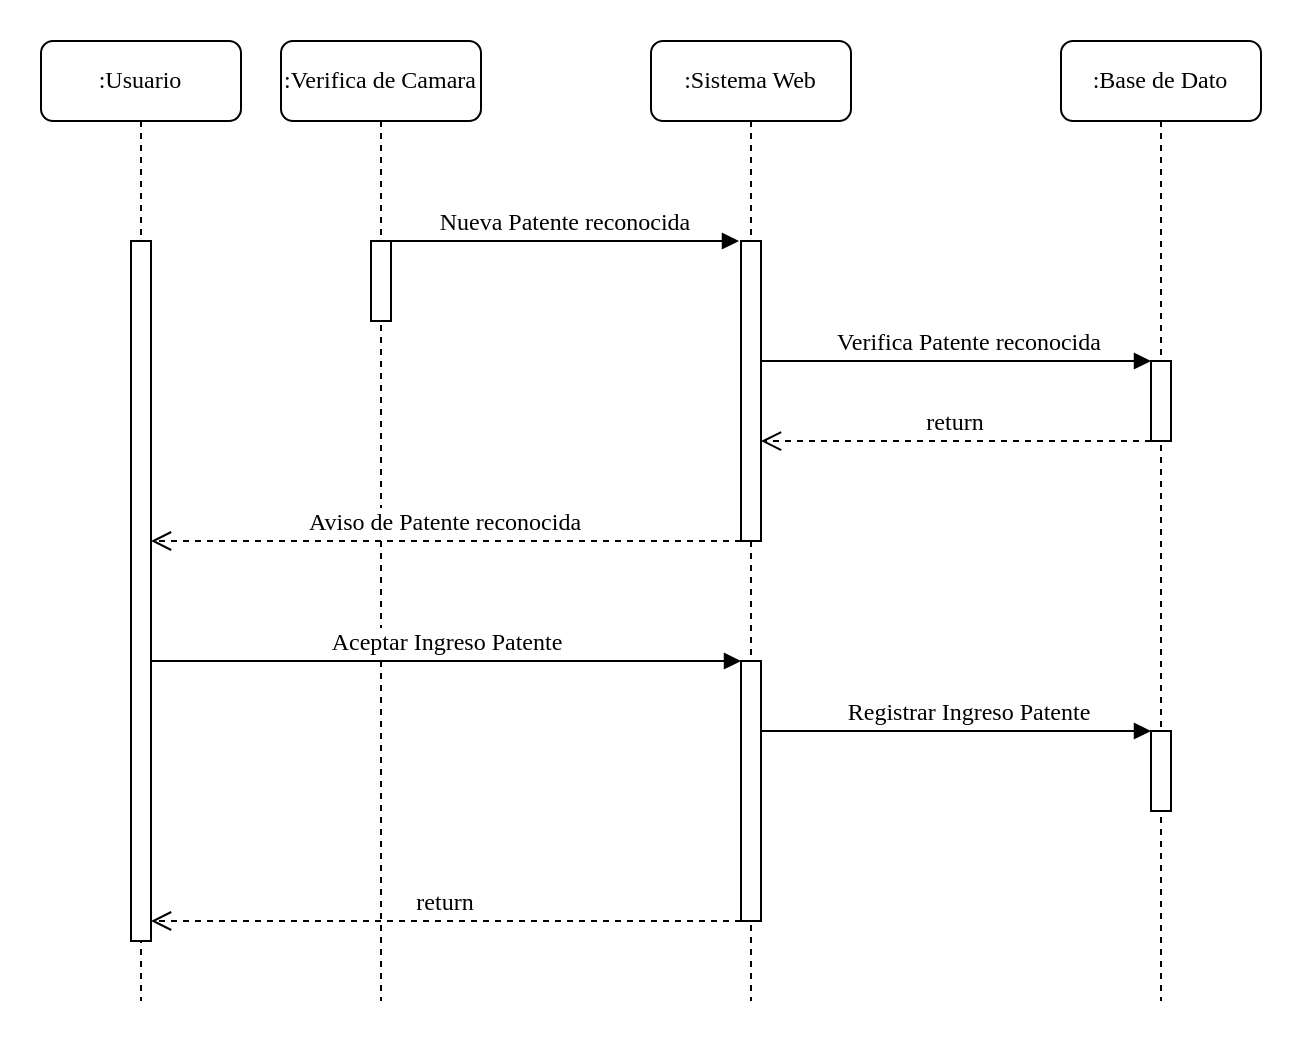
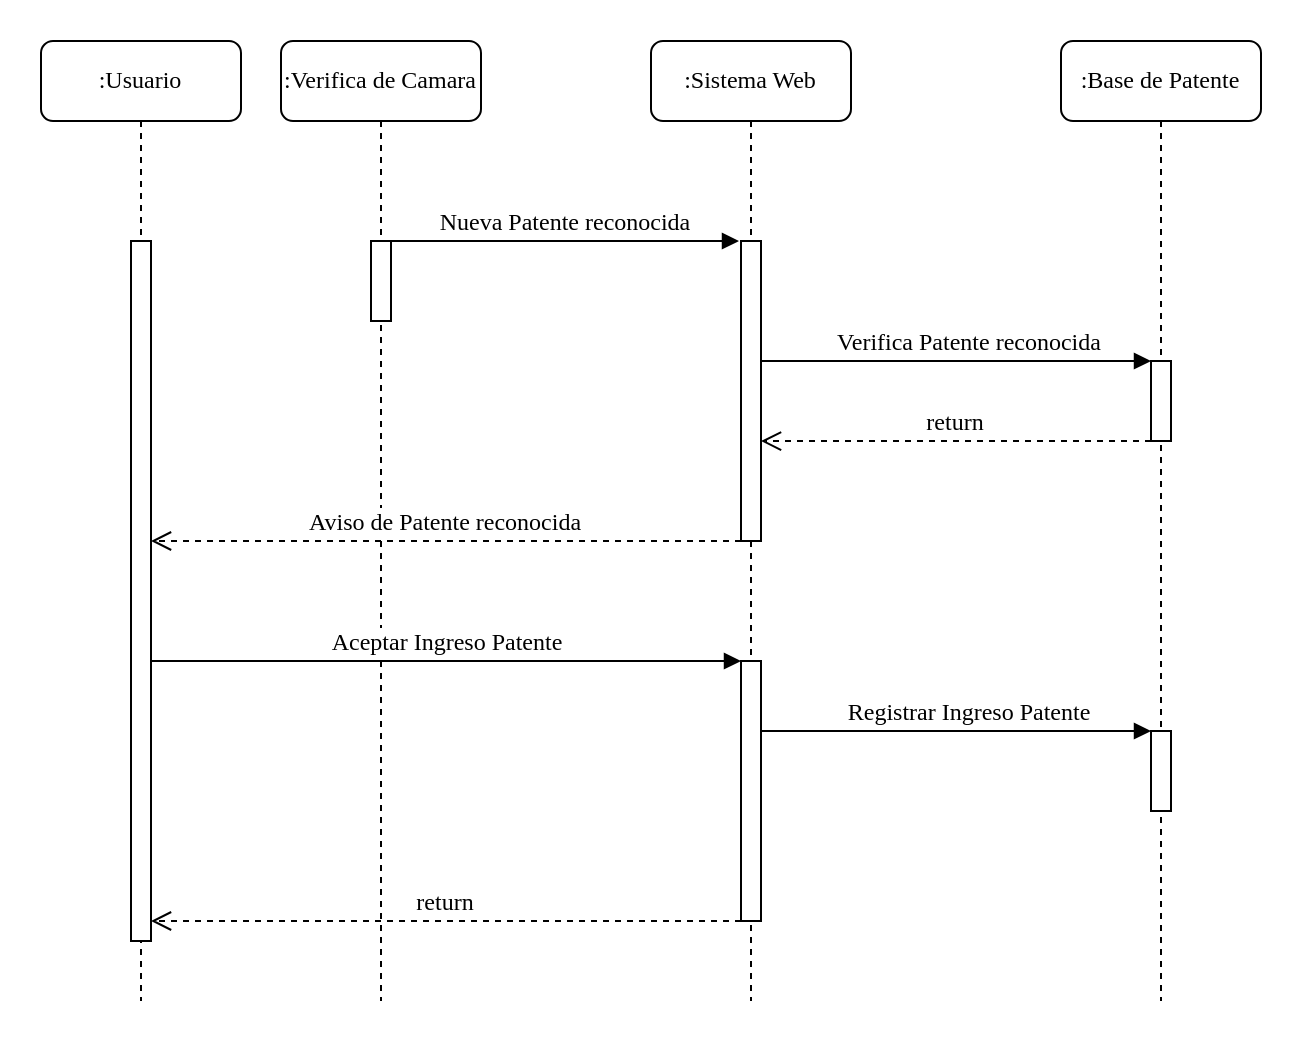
- <mxCell id="5" value=":Base de Dato" style="shape=umlLifeline;perimeter=lifelinePerimeter;whiteSpace=wrap;html=1;container=1;collapsible=0;recursiveResize=0;outlineConnect=0;rounded=1;shadow=0;comic=0;labelBackgroundColor=none;strokeColor=#000000;strokeWidth=1;fillColor=#FFFFFF;fontFamily=Verdana;fontSize=12;fontColor=#000000;align=center;" parent="1" vertex="1"><mxGeometry x="530" y="20" width="100" height="480" as="geometry" /></mxCell>
+ <mxCell id="5" value=":Base de Patente" style="shape=umlLifeline;perimeter=lifelinePerimeter;whiteSpace=wrap;html=1;container=1;collapsible=0;recursiveResize=0;outlineConnect=0;rounded=1;shadow=0;comic=0;labelBackgroundColor=none;strokeColor=#000000;strokeWidth=1;fillColor=#FFFFFF;fontFamily=Verdana;fontSize=12;fontColor=#000000;align=center;" parent="1" vertex="1"><mxGeometry x="530" y="20" width="100" height="480" as="geometry" /></mxCell>
